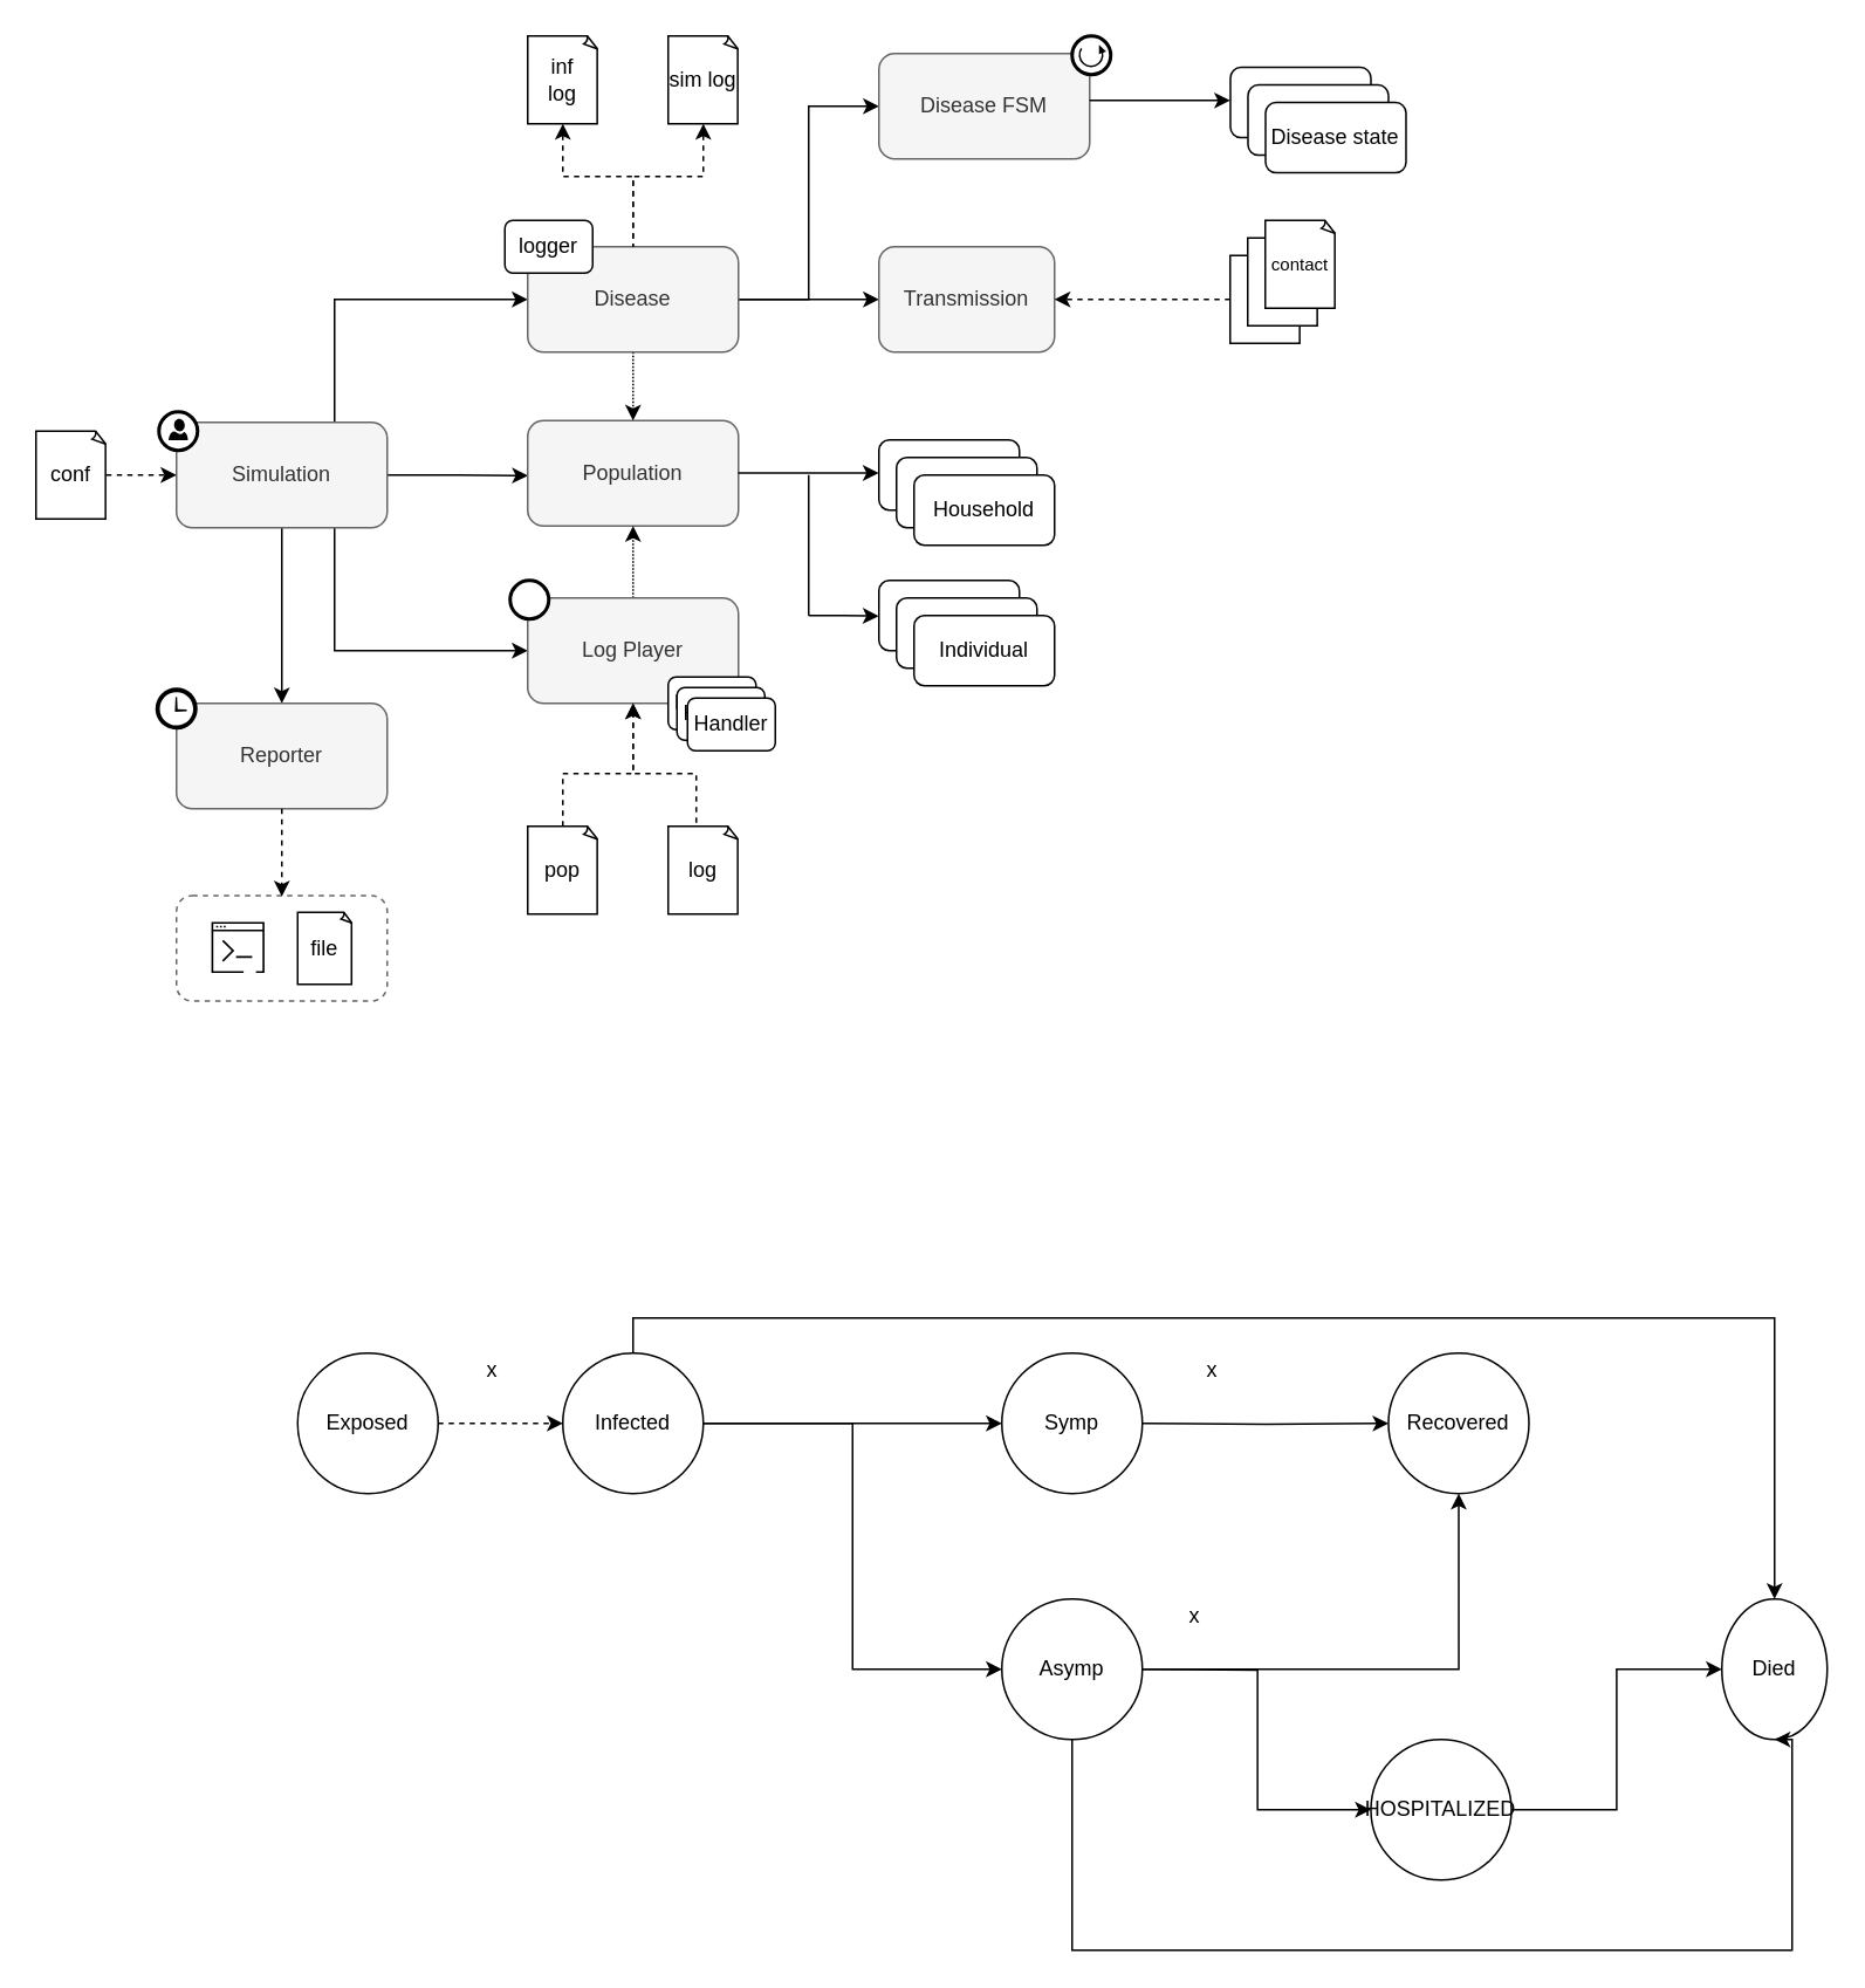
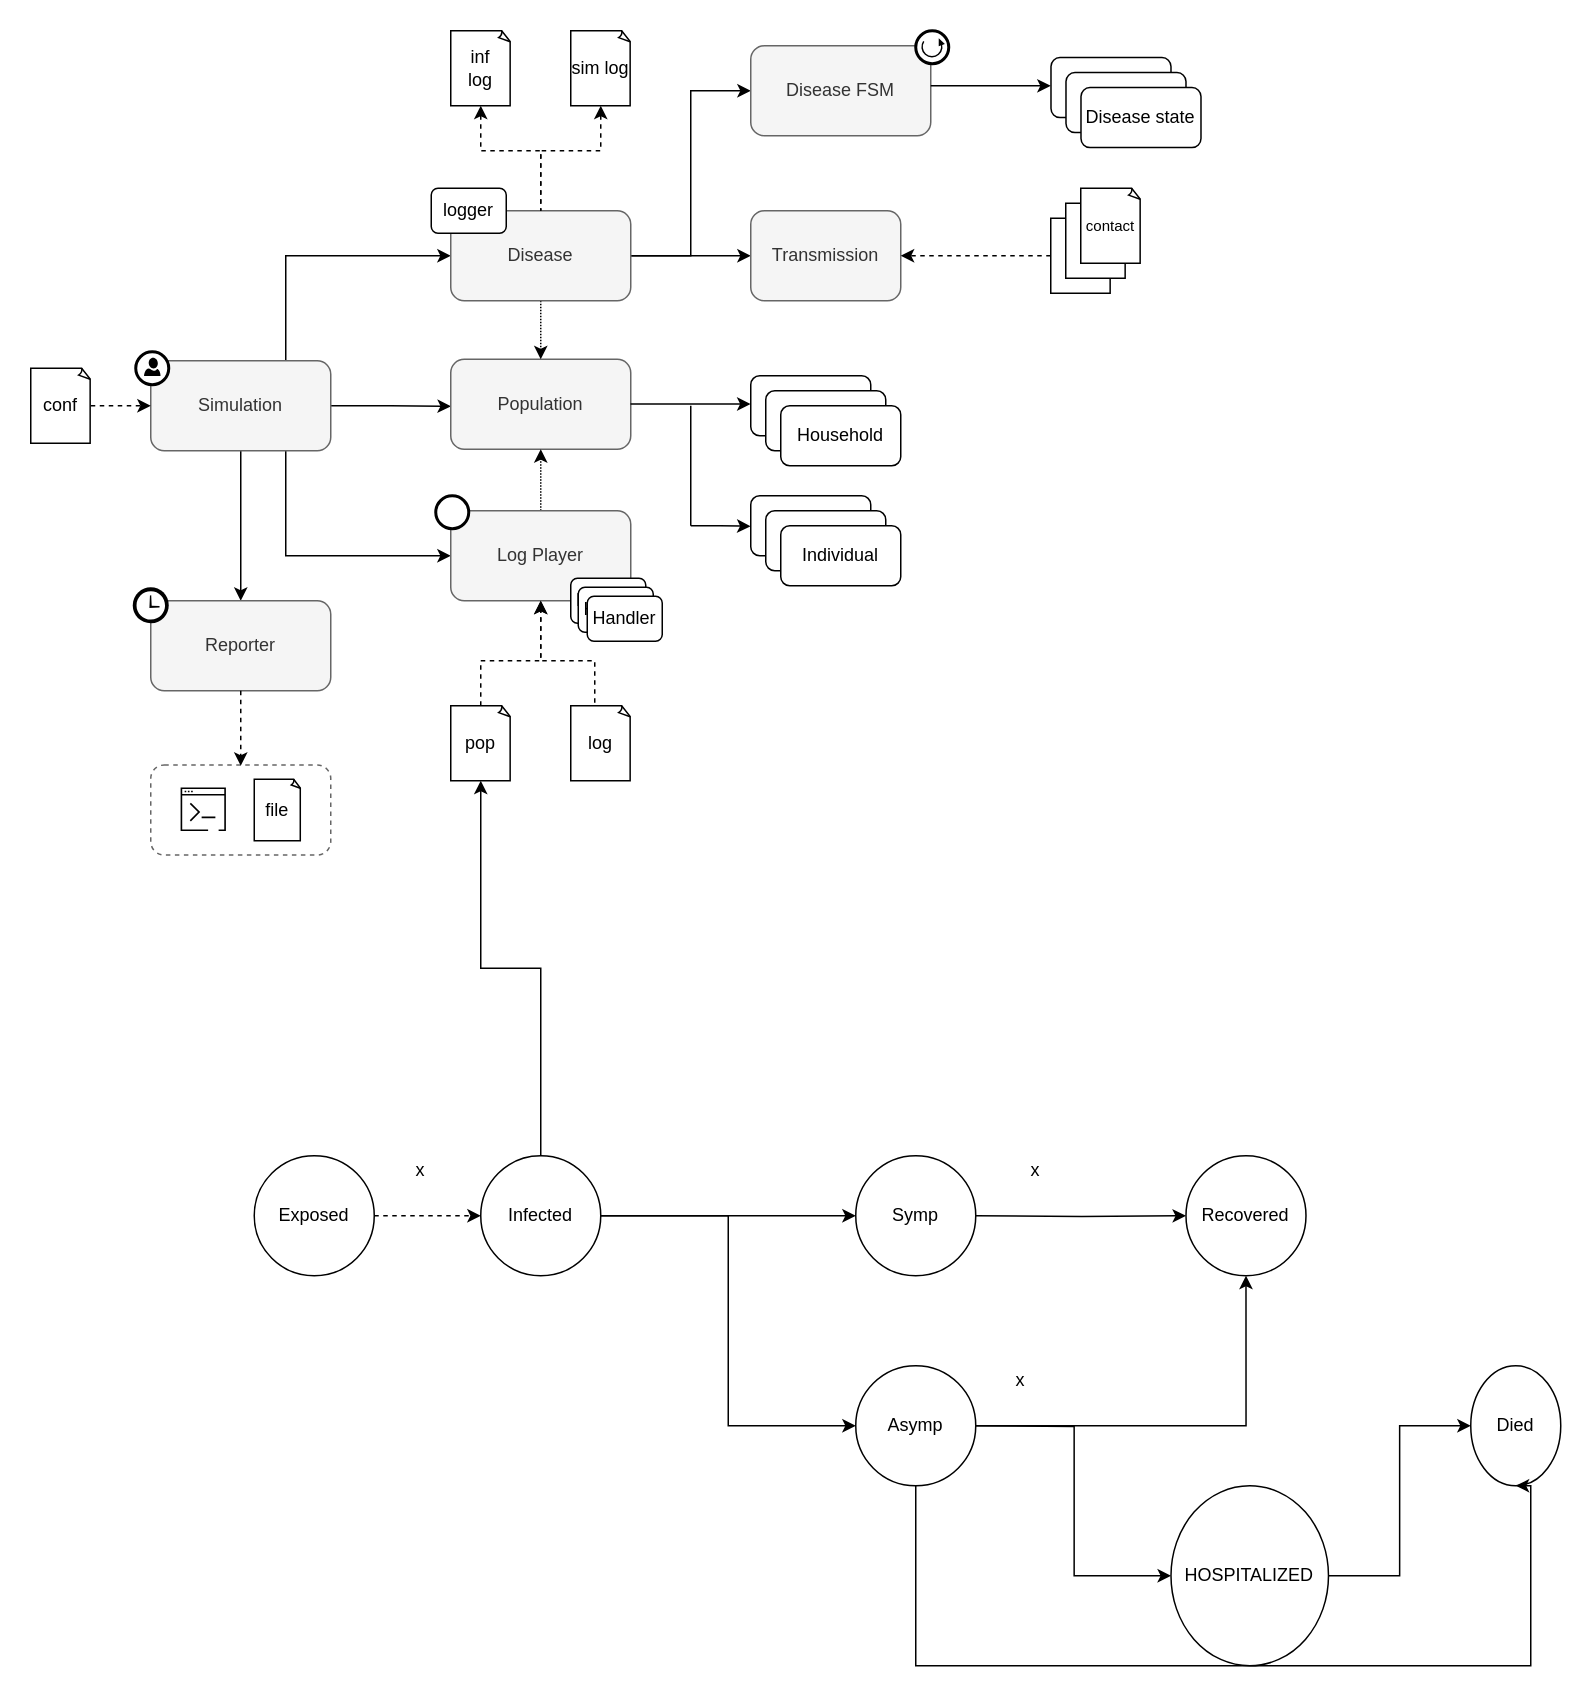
- <mxCell id="68" style="edgeStyle=orthogonalEdgeStyle;rounded=0;orthogonalLoop=1;jettySize=auto;html=1;exitX=0.5;exitY=0;exitDx=0;exitDy=0;entryX=0.5;entryY=0;entryDx=0;entryDy=0;" edge="1" parent="1" source="69" target="72"><mxGeometry relative="1" as="geometry" /></mxCell>
+ <mxCell id="68" style="edgeStyle=orthogonalEdgeStyle;rounded=0;orthogonalLoop=1;jettySize=auto;html=1;exitX=0.5;exitY=0;exitDx=0;exitDy=0;" edge="1" parent="1" source="69" target="50"><mxGeometry relative="1" as="geometry" /></mxCell>
- <mxCell id="81" value="HOSPITALIZED" style="ellipse;whiteSpace=wrap;html=1;aspect=fixed;" vertex="1" parent="1"><mxGeometry x="780.16" y="990" width="80" height="80" as="geometry" /></mxCell>
+ <mxCell id="81" value="HOSPITALIZED" style="ellipse;whiteSpace=wrap;html=1;aspect=fixed;" vertex="1" parent="1"><mxGeometry x="780.16" y="990" width="105" height="120" as="geometry" /></mxCell>
